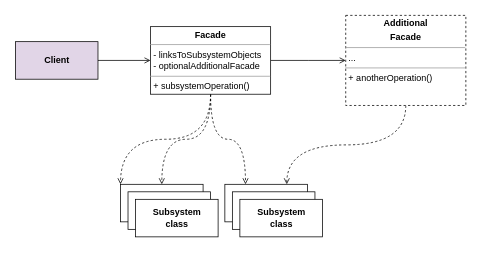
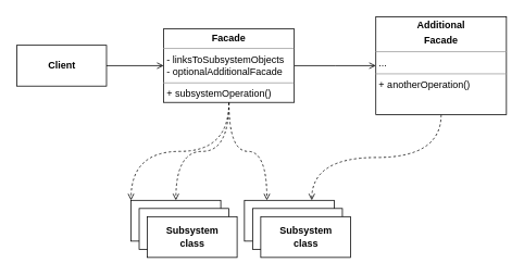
- <mxCell id="17" value="&lt;b&gt;Client&lt;/b&gt;" style="html=1;fillColor=#e1d5e7;" vertex="1" parent="1"><mxGeometry x="20" y="55" width="110" height="50" as="geometry" /></mxCell>
+ <mxCell id="17" value="&lt;b&gt;Client&lt;/b&gt;" style="html=1;" vertex="1" parent="1"><mxGeometry x="20" y="55" width="110" height="50" as="geometry" /></mxCell>
- <mxCell id="8" value="&lt;p style=&quot;margin:0px;margin-top:4px;text-align:center;&quot;&gt;&lt;b&gt;Additional&lt;/b&gt;&lt;/p&gt;&lt;p style=&quot;margin:0px;margin-top:4px;text-align:center;&quot;&gt;&lt;b&gt;Facade&lt;/b&gt;&lt;/p&gt;&lt;hr size=&quot;1&quot;&gt;&lt;p style=&quot;margin:0px;margin-left:4px;&quot;&gt;...&lt;/p&gt;&lt;hr size=&quot;1&quot;&gt;&lt;p style=&quot;margin:0px;margin-left:4px;&quot;&gt;+ anotherOperation()&lt;/p&gt;" style="verticalAlign=top;align=left;overflow=fill;fontSize=12;fontFamily=Helvetica;html=1;dashed=1;" vertex="1" parent="1"><mxGeometry x="460" y="20" width="160" height="120" as="geometry" /></mxCell>
+ <mxCell id="8" value="&lt;p style=&quot;margin:0px;margin-top:4px;text-align:center;&quot;&gt;&lt;b&gt;Additional&lt;/b&gt;&lt;/p&gt;&lt;p style=&quot;margin:0px;margin-top:4px;text-align:center;&quot;&gt;&lt;b&gt;Facade&lt;/b&gt;&lt;/p&gt;&lt;hr size=&quot;1&quot;&gt;&lt;p style=&quot;margin:0px;margin-left:4px;&quot;&gt;...&lt;/p&gt;&lt;hr size=&quot;1&quot;&gt;&lt;p style=&quot;margin:0px;margin-left:4px;&quot;&gt;+ anotherOperation()&lt;/p&gt;" style="verticalAlign=top;align=left;overflow=fill;fontSize=12;fontFamily=Helvetica;html=1;" vertex="1" parent="1"><mxGeometry x="460" y="20" width="160" height="120" as="geometry" /></mxCell>
